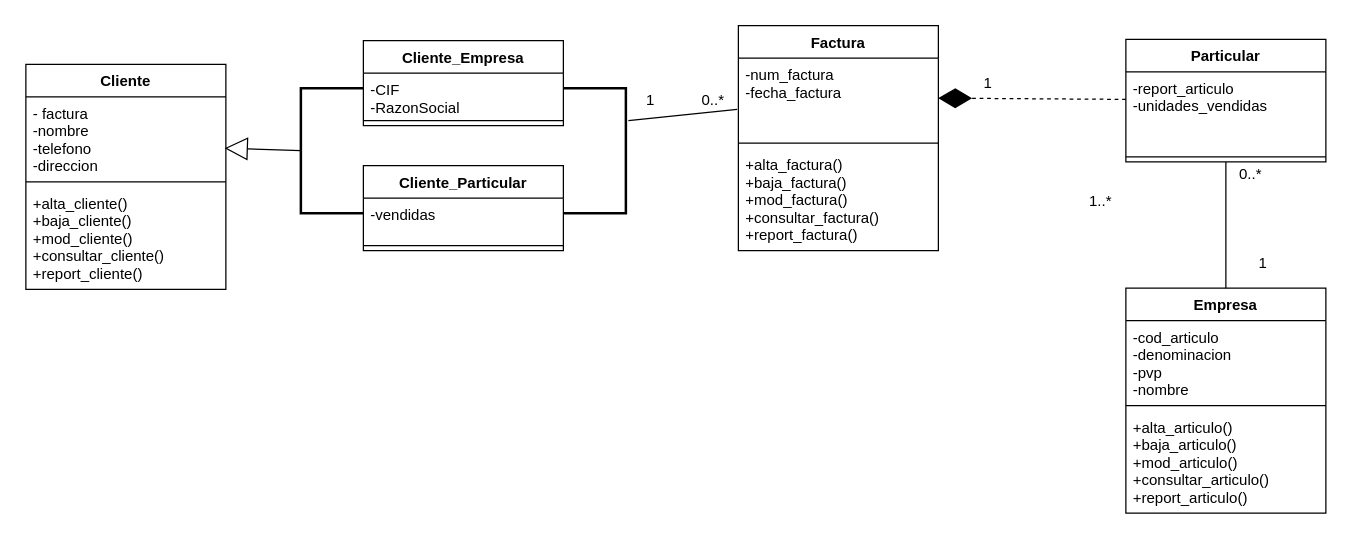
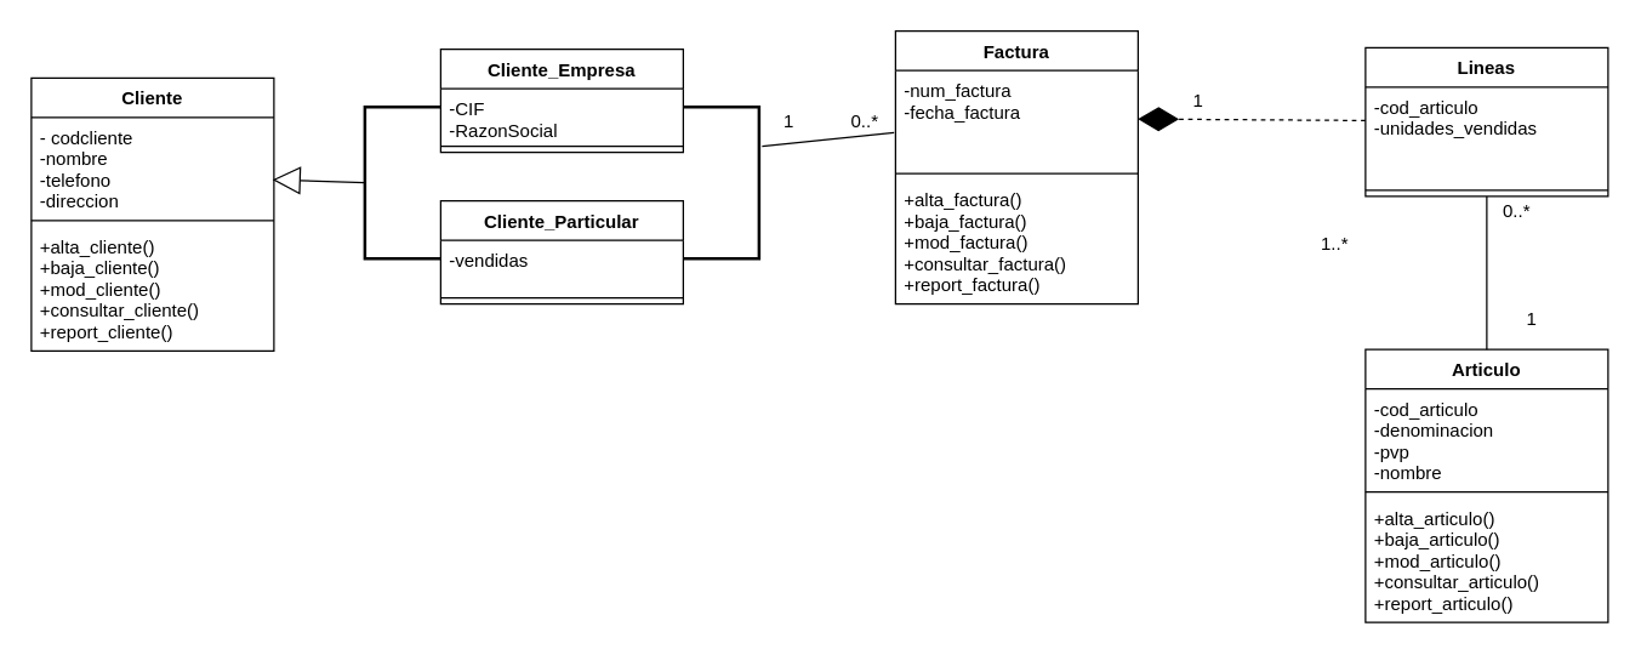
- <mxCell id="17" value="Particular" style="swimlane;fontStyle=1;align=center;verticalAlign=top;childLayout=stackLayout;horizontal=1;startSize=26;horizontalStack=0;resizeParent=1;resizeParentMax=0;resizeLast=0;collapsible=1;marginBottom=0;" parent="1" vertex="1"><mxGeometry x="900" y="31" width="160" height="98" as="geometry" /></mxCell>
+ <mxCell id="17" value="Lineas" style="swimlane;fontStyle=1;align=center;verticalAlign=top;childLayout=stackLayout;horizontal=1;startSize=26;horizontalStack=0;resizeParent=1;resizeParentMax=0;resizeLast=0;collapsible=1;marginBottom=0;" parent="1" vertex="1"><mxGeometry x="900" y="31" width="160" height="98" as="geometry" /></mxCell>
- <mxCell id="18" value="-report_articulo&#10;-unidades_vendidas" style="text;strokeColor=none;fillColor=none;align=left;verticalAlign=top;spacingLeft=4;spacingRight=4;overflow=hidden;rotatable=0;points=[[0,0.5],[1,0.5]];portConstraint=eastwest;" parent="17" vertex="1"><mxGeometry y="26" width="160" height="64" as="geometry" /></mxCell>
+ <mxCell id="18" value="-cod_articulo&#10;-unidades_vendidas" style="text;strokeColor=none;fillColor=none;align=left;verticalAlign=top;spacingLeft=4;spacingRight=4;overflow=hidden;rotatable=0;points=[[0,0.5],[1,0.5]];portConstraint=eastwest;" parent="17" vertex="1"><mxGeometry y="26" width="160" height="64" as="geometry" /></mxCell>
- <mxCell id="3" value="- factura&#10;-nombre&#10;-telefono&#10;-direccion&#10;" style="text;strokeColor=none;fillColor=none;align=left;verticalAlign=top;spacingLeft=4;spacingRight=4;overflow=hidden;rotatable=0;points=[[0,0.5],[1,0.5]];portConstraint=eastwest;" parent="2" vertex="1"><mxGeometry y="26" width="160" height="64" as="geometry" /></mxCell>
+ <mxCell id="3" value="- codcliente&#10;-nombre&#10;-telefono&#10;-direccion&#10;" style="text;strokeColor=none;fillColor=none;align=left;verticalAlign=top;spacingLeft=4;spacingRight=4;overflow=hidden;rotatable=0;points=[[0,0.5],[1,0.5]];portConstraint=eastwest;" parent="2" vertex="1"><mxGeometry y="26" width="160" height="64" as="geometry" /></mxCell>
- <mxCell id="6" value="Empresa" style="swimlane;fontStyle=1;align=center;verticalAlign=top;childLayout=stackLayout;horizontal=1;startSize=26;horizontalStack=0;resizeParent=1;resizeParentMax=0;resizeLast=0;collapsible=1;marginBottom=0;" parent="1" vertex="1"><mxGeometry x="900" y="230" width="160" height="180" as="geometry" /></mxCell>
+ <mxCell id="6" value="Articulo" style="swimlane;fontStyle=1;align=center;verticalAlign=top;childLayout=stackLayout;horizontal=1;startSize=26;horizontalStack=0;resizeParent=1;resizeParentMax=0;resizeLast=0;collapsible=1;marginBottom=0;" parent="1" vertex="1"><mxGeometry x="900" y="230" width="160" height="180" as="geometry" /></mxCell>
